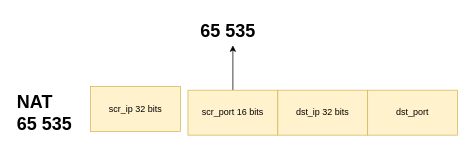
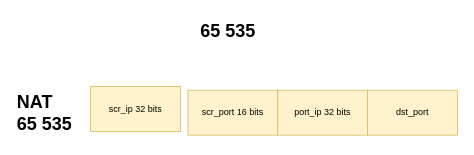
- <mxCell id="3" style="edgeStyle=orthogonalEdgeStyle;rounded=0;orthogonalLoop=1;jettySize=auto;html=1;entryX=0.5;entryY=1;entryDx=0;entryDy=0;" edge="1" parent="1" source="4" target="6"><mxGeometry relative="1" as="geometry" /></mxCell>
- <mxCell id="5" value="dst_ip 32 bits" style="rounded=0;whiteSpace=wrap;html=1;fillColor=#fff2cc;strokeColor=#d6b656;" vertex="1" parent="1"><mxGeometry x="370" y="120" width="120" height="60" as="geometry" /></mxCell>
+ <mxCell id="5" value="port_ip 32 bits" style="rounded=0;whiteSpace=wrap;html=1;fillColor=#fff2cc;strokeColor=#d6b656;" vertex="1" parent="1"><mxGeometry x="370" y="120" width="120" height="60" as="geometry" /></mxCell>
